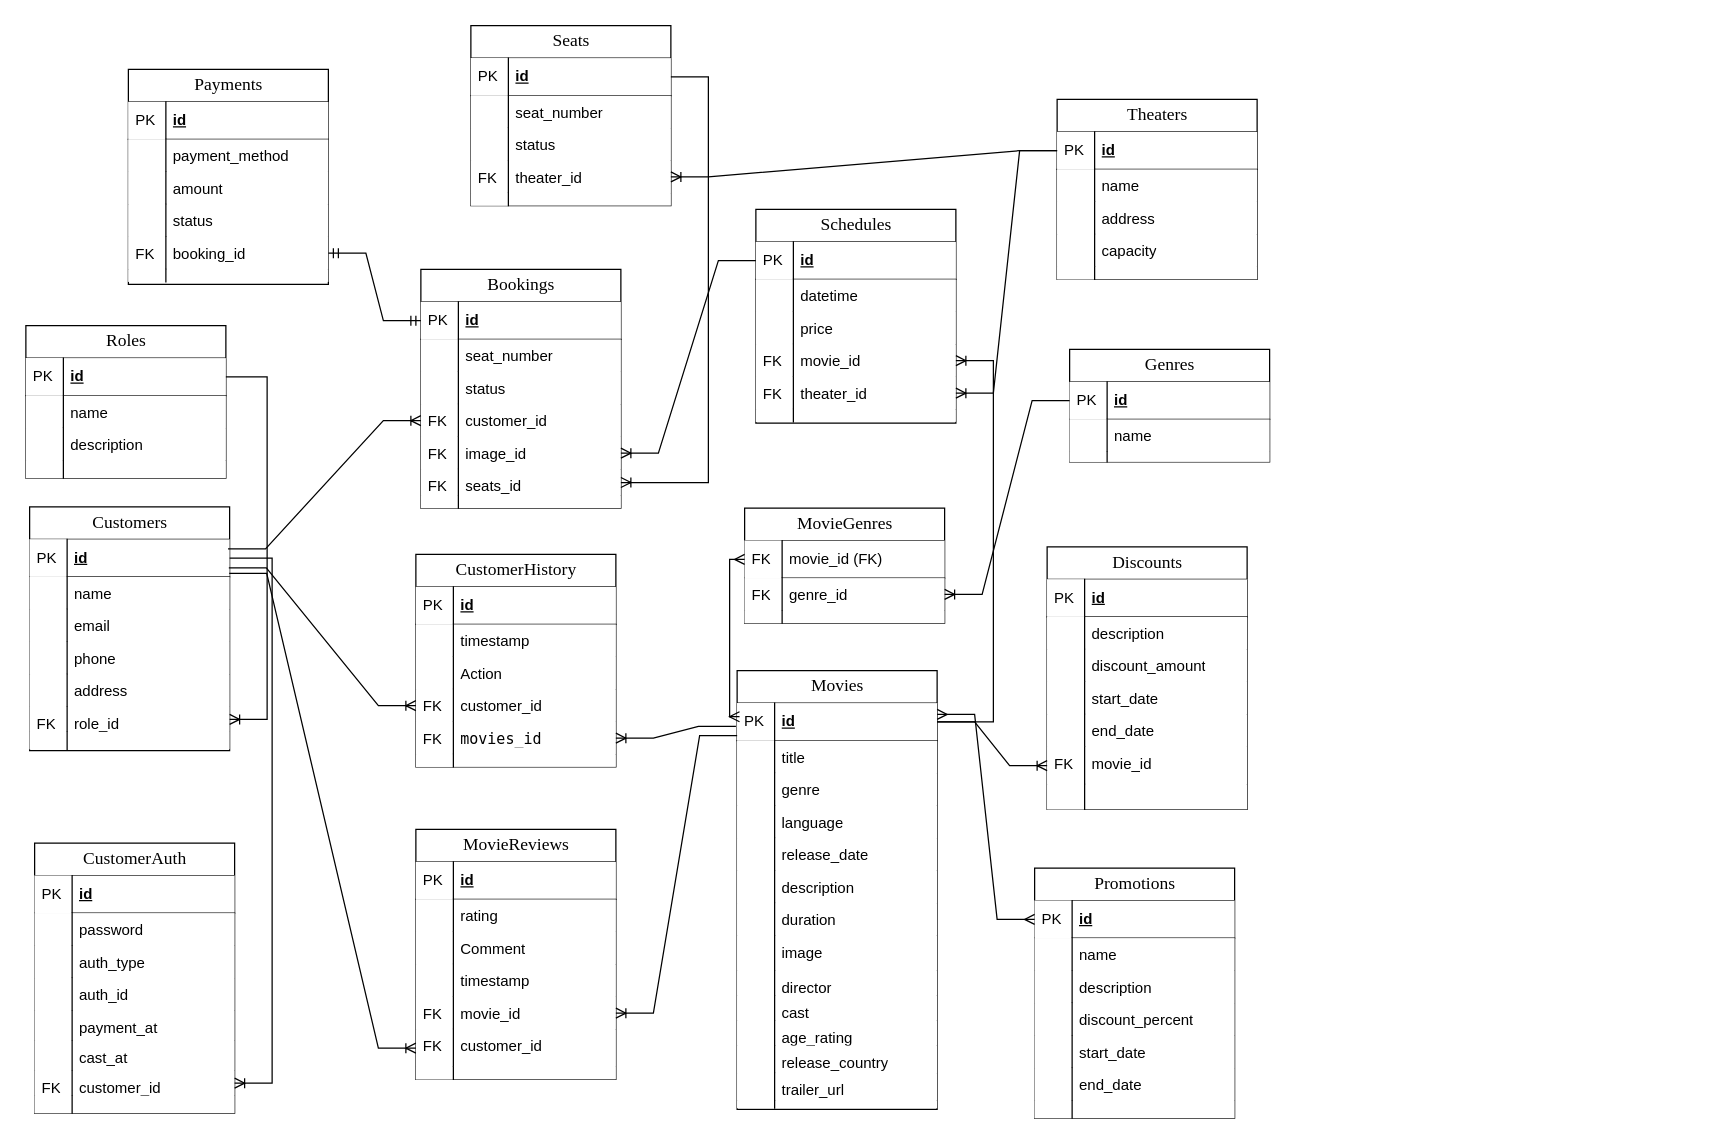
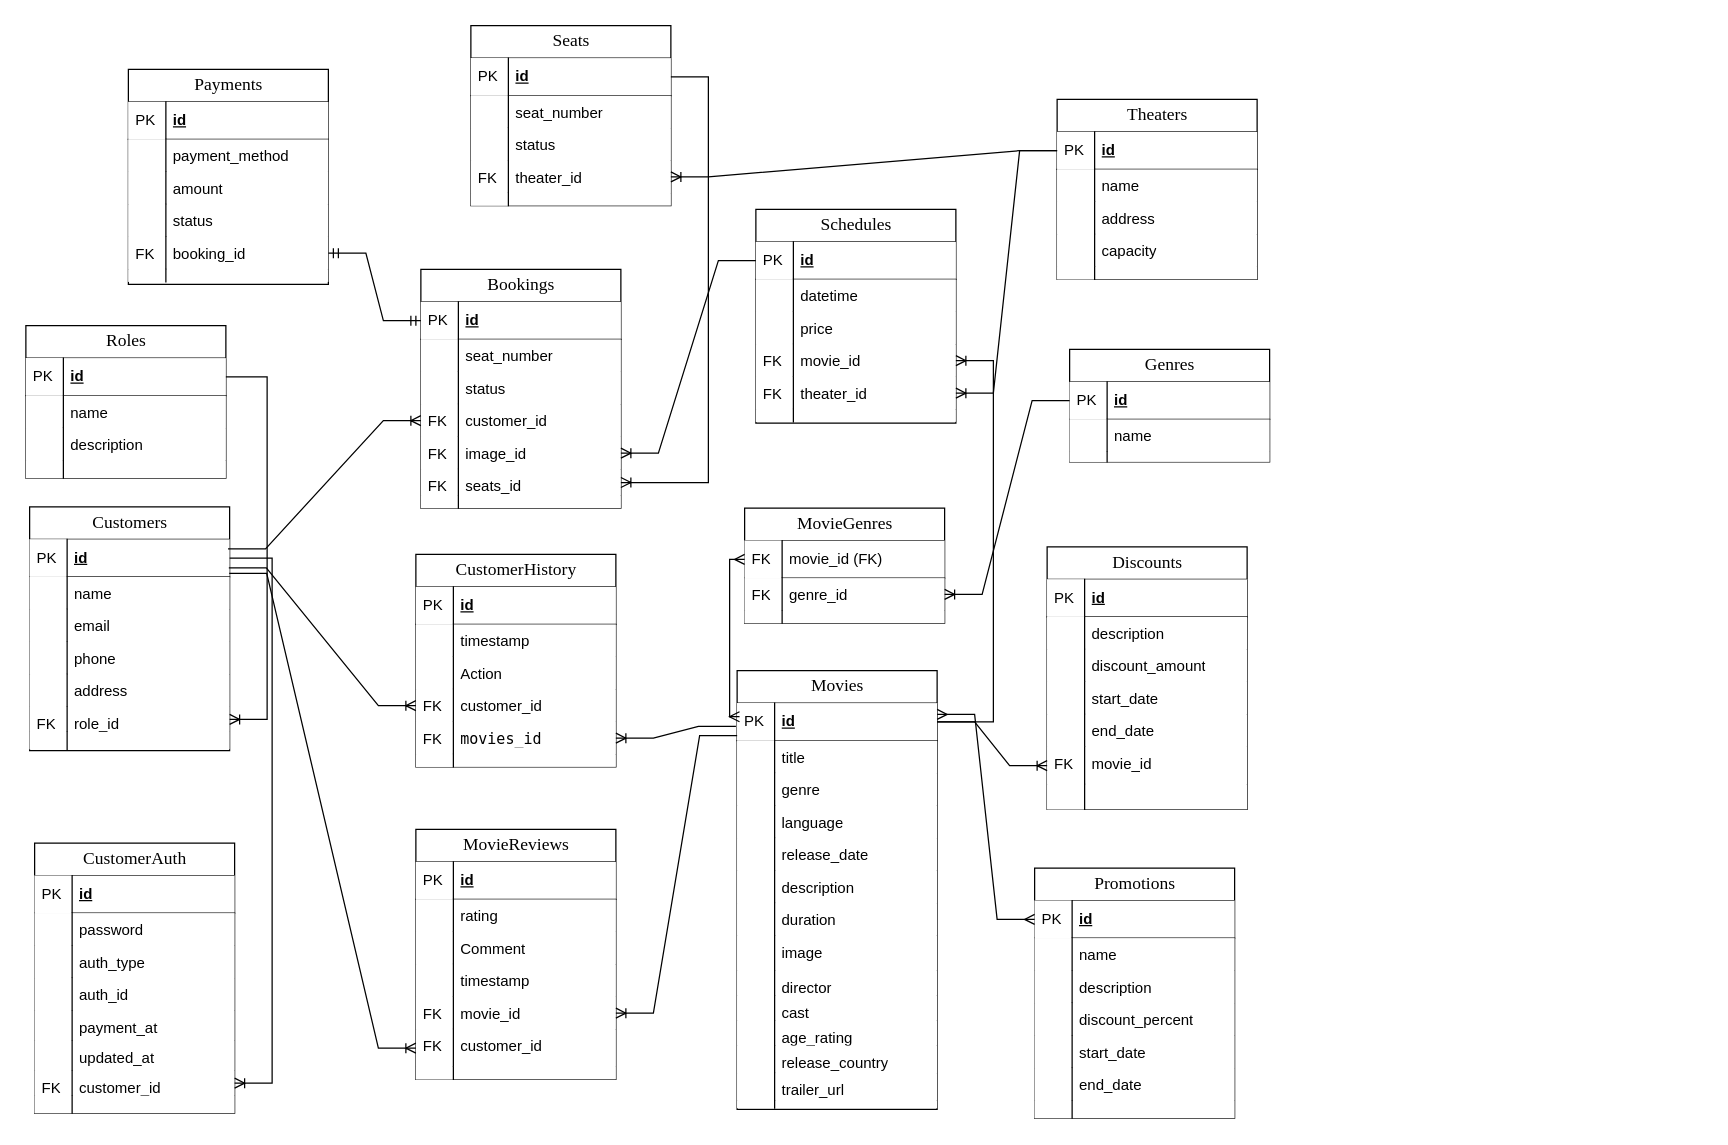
- <mxCell id="217" value="cast_at&amp;nbsp;" style="shape=partialRectangle;top=0;left=0;right=0;bottom=0;html=1;align=left;verticalAlign=top;spacingLeft=34;spacingRight=4;whiteSpace=wrap;overflow=hidden;rotatable=0;points=[[0,0.5],[1,0.5]];portConstraint=eastwest;dropTarget=0;" vertex="1" parent="206"><mxGeometry y="158" width="160" height="24" as="geometry" /></mxCell>
+ <mxCell id="217" value="updated_at&amp;nbsp;" style="shape=partialRectangle;top=0;left=0;right=0;bottom=0;html=1;align=left;verticalAlign=top;spacingLeft=34;spacingRight=4;whiteSpace=wrap;overflow=hidden;rotatable=0;points=[[0,0.5],[1,0.5]];portConstraint=eastwest;dropTarget=0;" vertex="1" parent="206"><mxGeometry y="158" width="160" height="24" as="geometry" /></mxCell>
